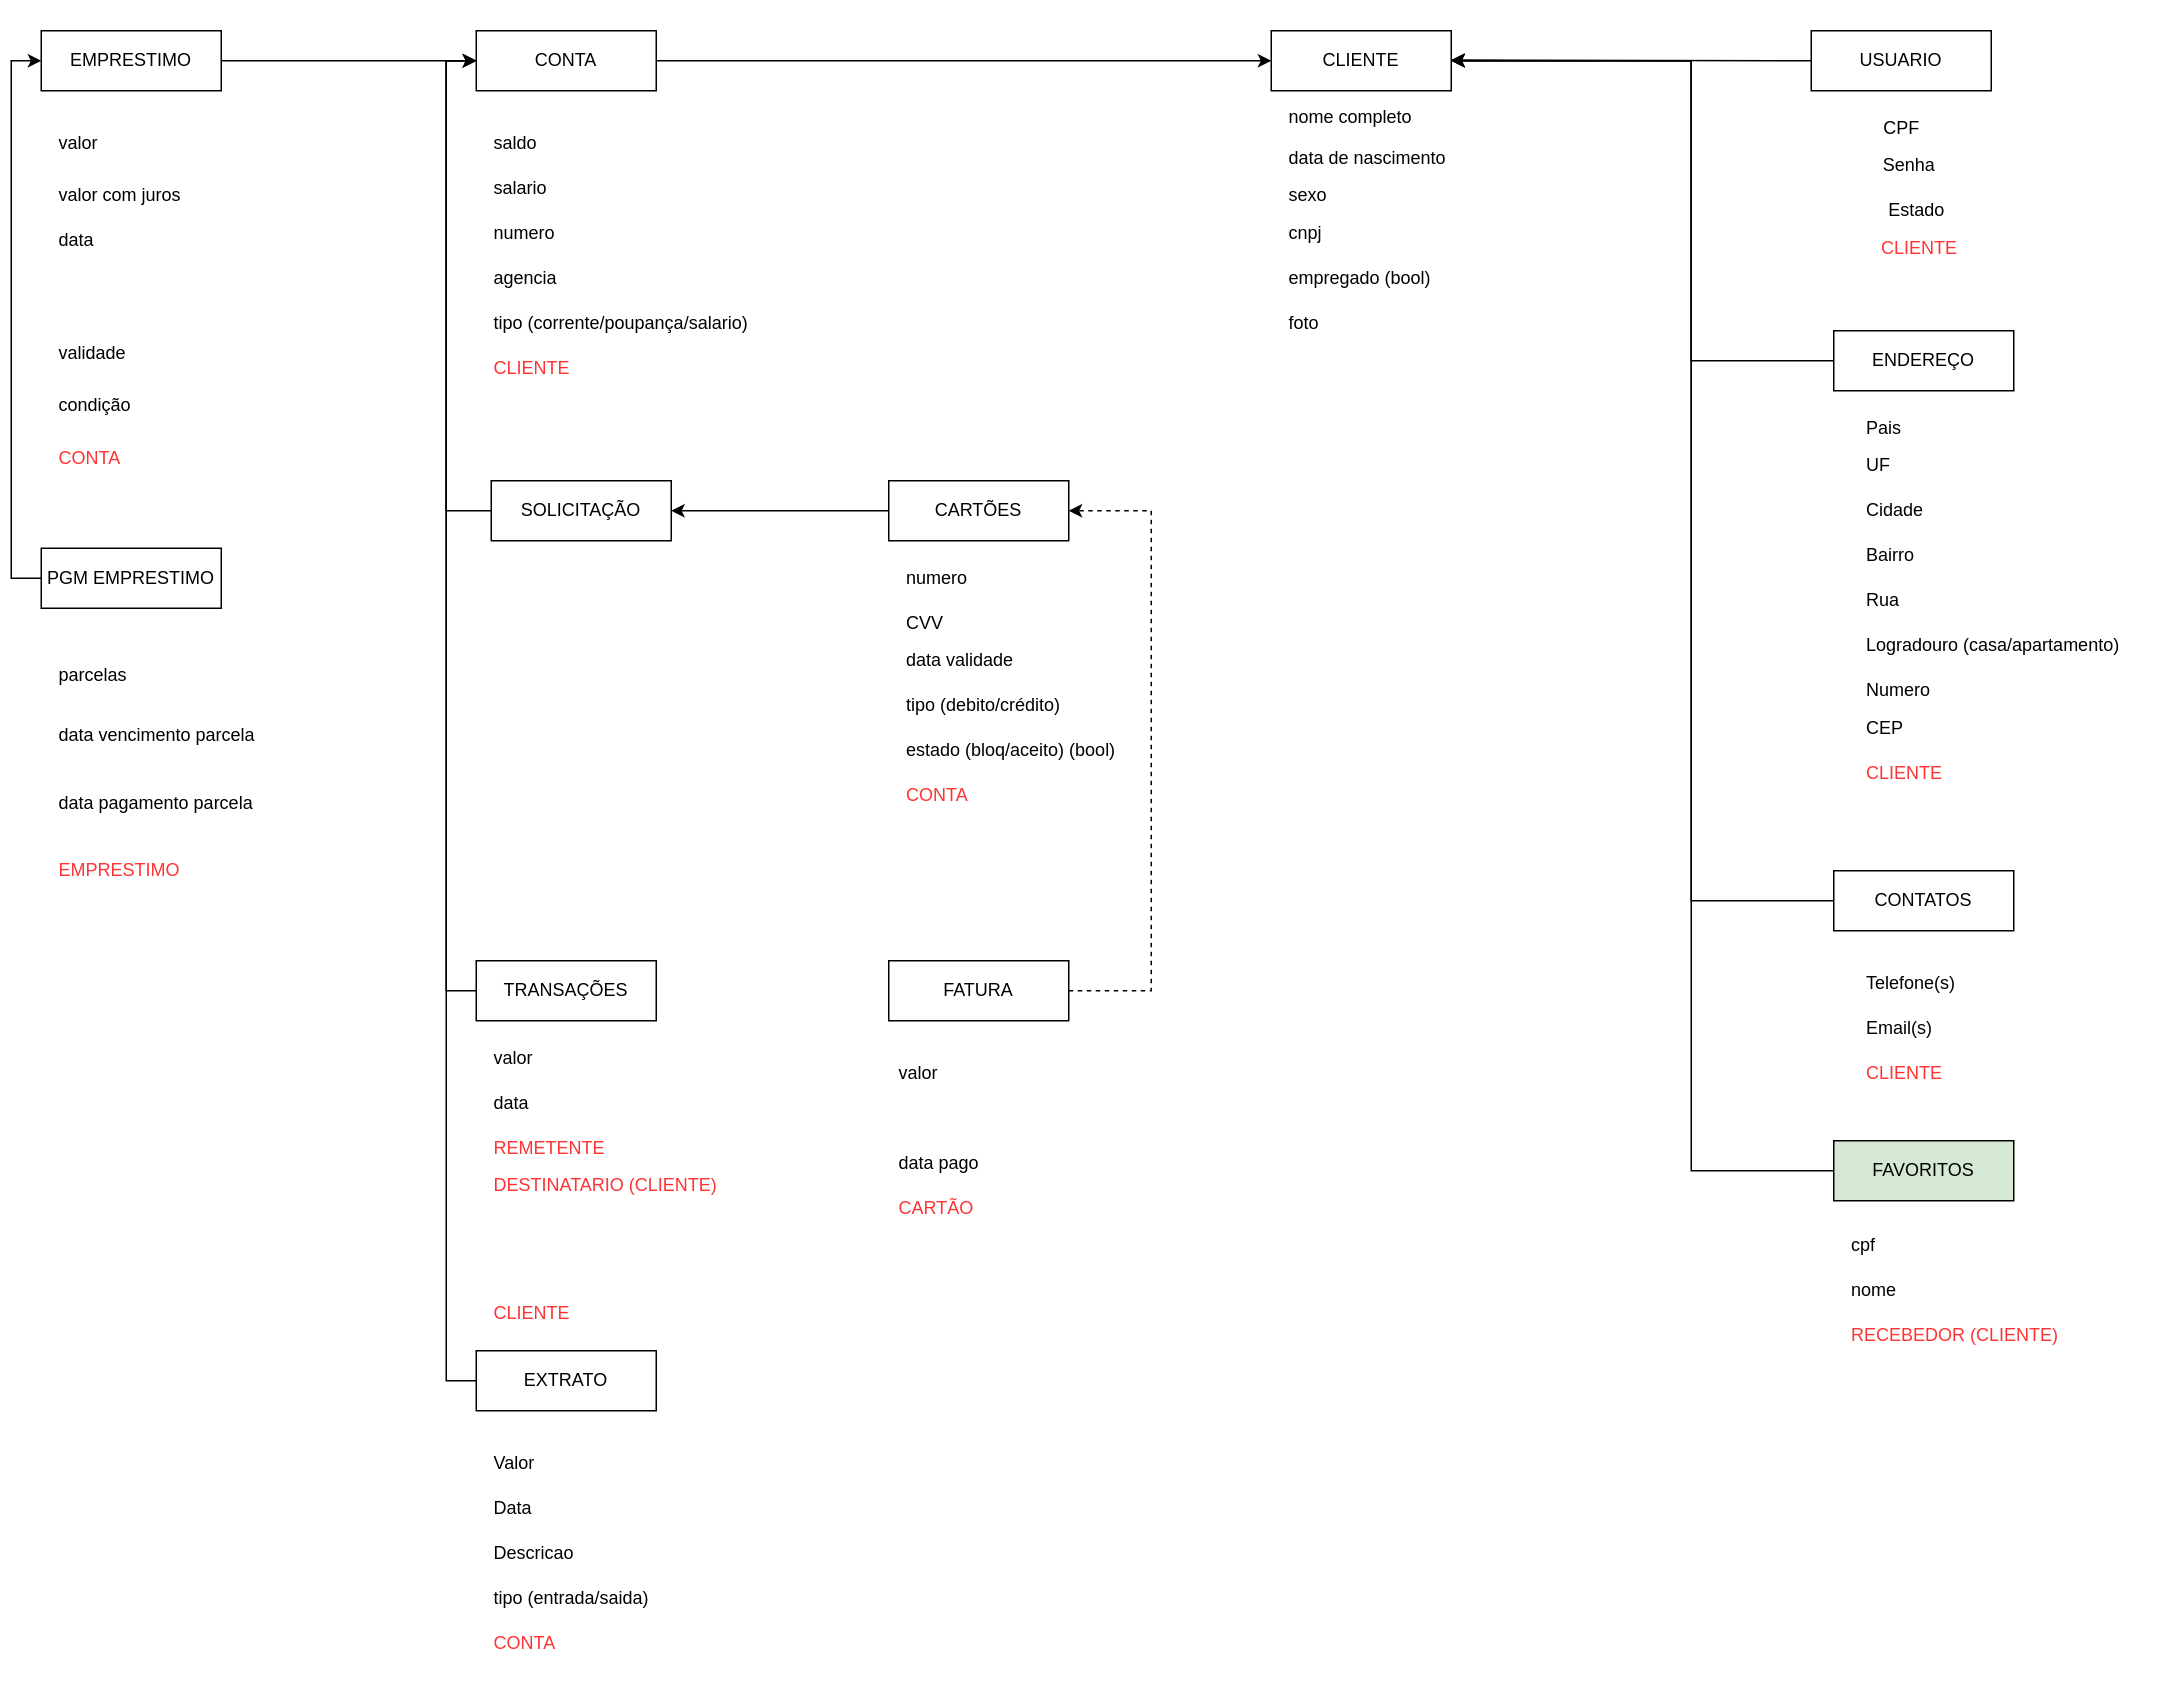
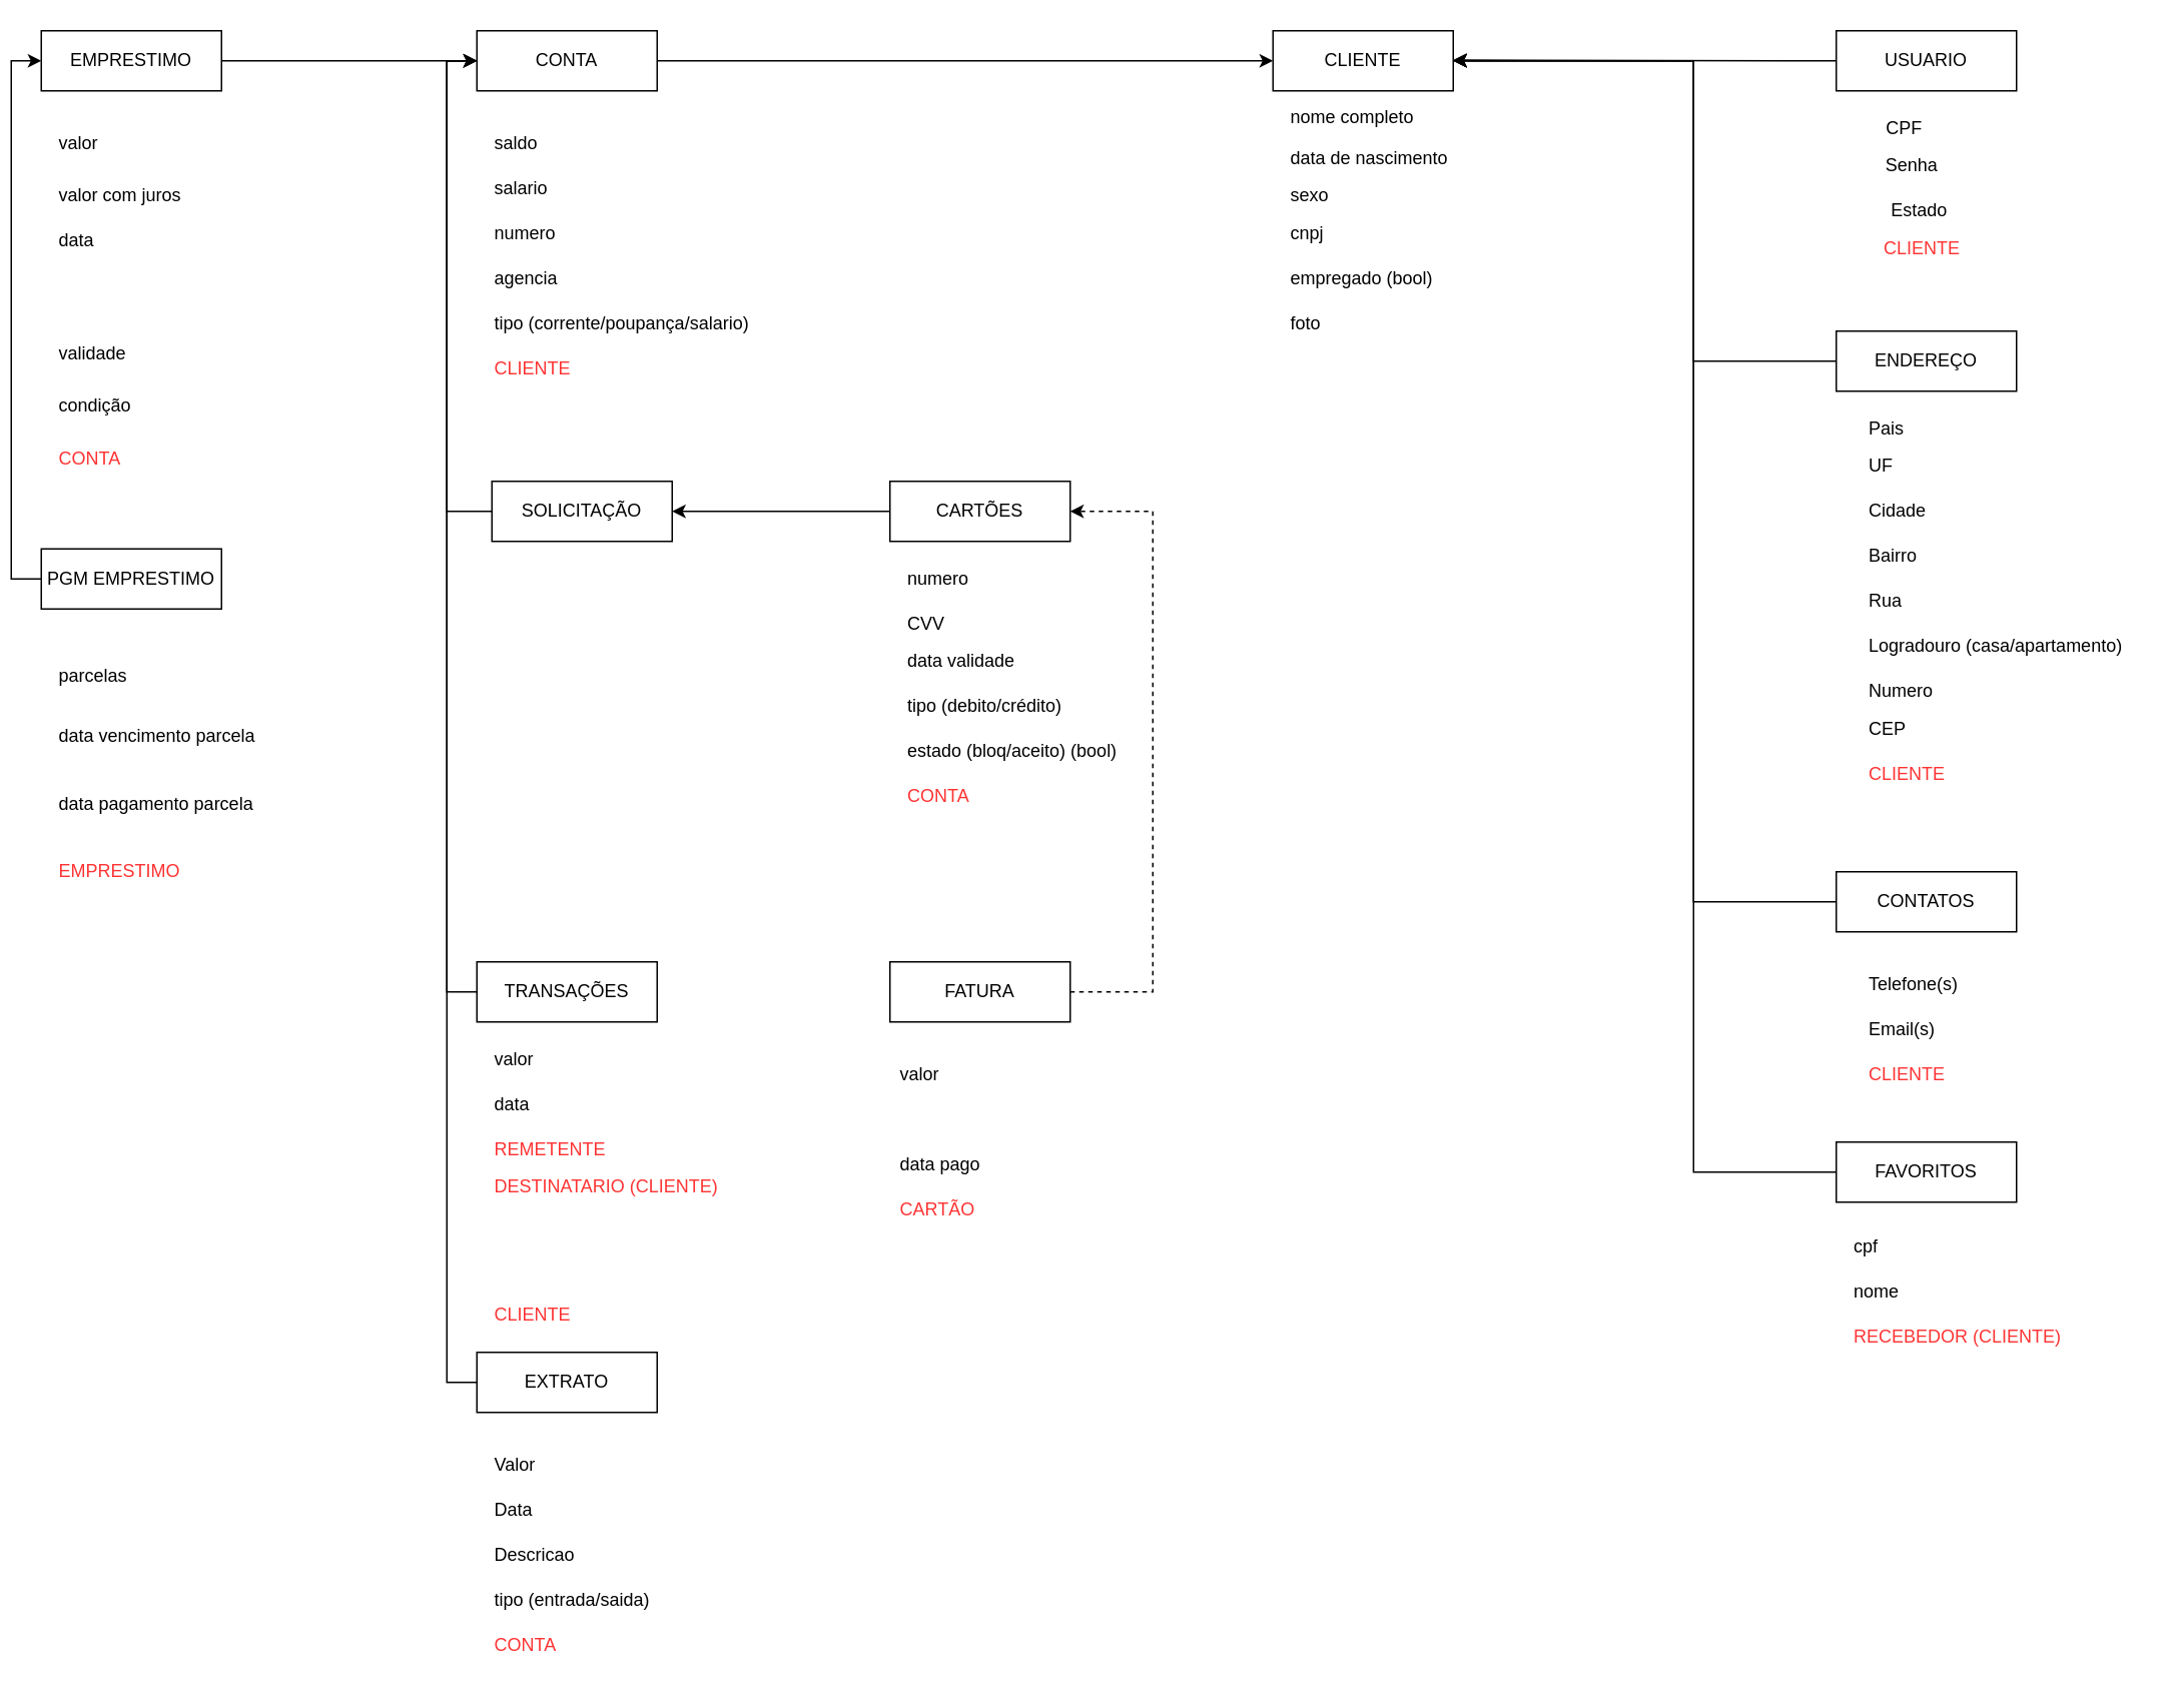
- <mxCell id="3" value="USUARIO" style="rounded=0;whiteSpace=wrap;html=1;" vertex="1" parent="1"><mxGeometry x="1200" y="20" width="120" height="40" as="geometry" /></mxCell>
+ <mxCell id="3" value="USUARIO" style="rounded=0;whiteSpace=wrap;html=1;" vertex="1" parent="1"><mxGeometry x="1215" y="20" width="120" height="40" as="geometry" /></mxCell>
- <mxCell id="57" value="FAVORITOS" style="rounded=0;whiteSpace=wrap;html=1;fillColor=#d5e8d4;" vertex="1" parent="1"><mxGeometry x="1215" y="760" width="120" height="40" as="geometry" /></mxCell>
+ <mxCell id="57" value="FAVORITOS" style="rounded=0;whiteSpace=wrap;html=1;" vertex="1" parent="1"><mxGeometry x="1215" y="760" width="120" height="40" as="geometry" /></mxCell>
